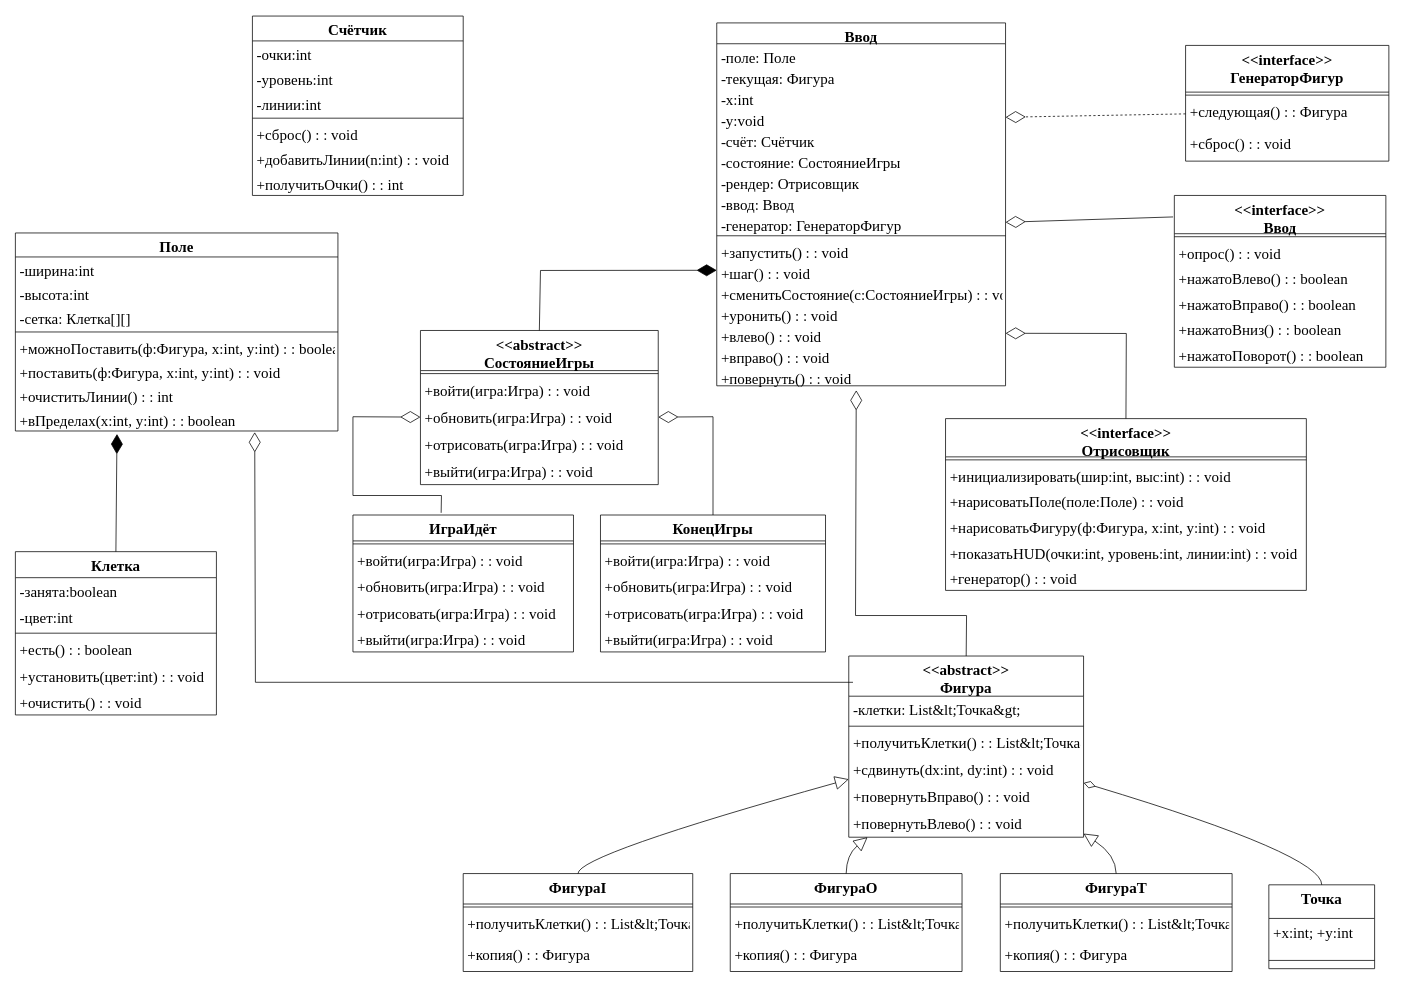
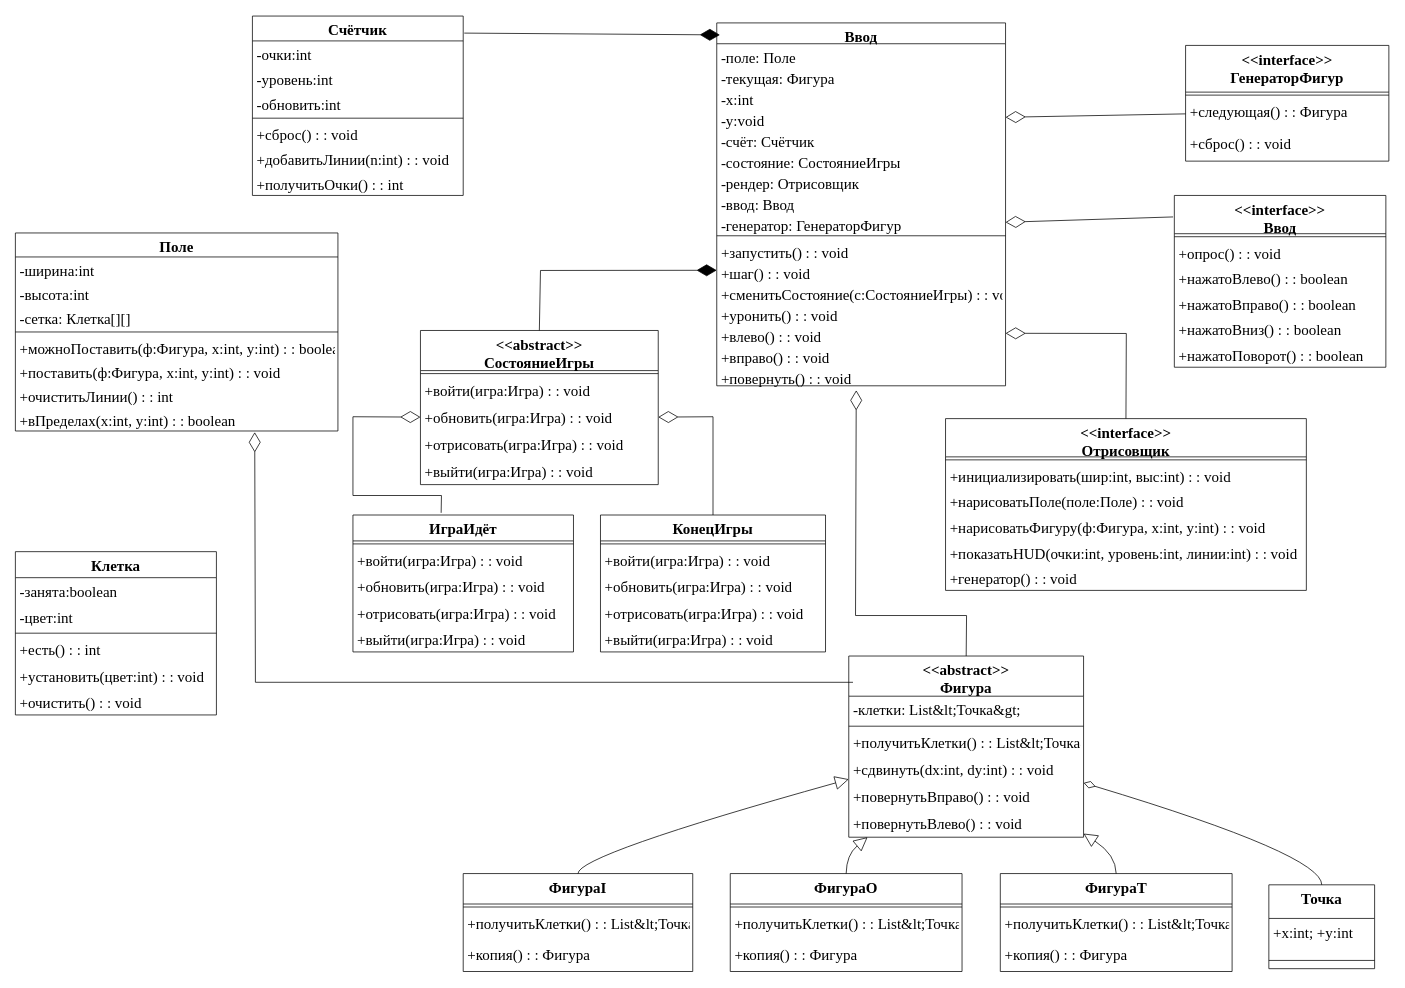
+ <mxCell id="110" value="" style="endArrow=diamondThin;endFill=1;endSize=24;html=1;rounded=0;exitX=1.005;exitY=0.095;exitDx=0;exitDy=0;exitPerimeter=0;entryX=0.011;entryY=0.033;entryDx=0;entryDy=0;entryPerimeter=0;" edge="1" parent="1" source="36" target="2"><mxGeometry width="160" relative="1" as="geometry"><mxPoint x="660" y="480" as="sourcePoint" /><mxPoint x="820" y="480" as="targetPoint" /></mxGeometry></mxCell>
- <mxCell id="39" value="-линии:int" style="text;strokeColor=none;fillColor=none;align=left;verticalAlign=top;spacingLeft=4;spacingRight=4;overflow=hidden;rotatable=0;points=[[0,0.5],[1,0.5]];portConstraint=eastwest;labelBorderColor=none;fontSize=20;fontFamily=Times New Roman;" vertex="1" parent="36"><mxGeometry y="99.143" width="281" height="33" as="geometry" /></mxCell>
+ <mxCell id="39" value="-обновить:int" style="text;strokeColor=none;fillColor=none;align=left;verticalAlign=top;spacingLeft=4;spacingRight=4;overflow=hidden;rotatable=0;points=[[0,0.5],[1,0.5]];portConstraint=eastwest;labelBorderColor=none;fontSize=20;fontFamily=Times New Roman;" vertex="1" parent="36"><mxGeometry y="99.143" width="281" height="33" as="geometry" /></mxCell>
- <mxCell id="106" value="" style="endArrow=diamondThin;endFill=0;endSize=24;html=1;rounded=0;exitX=0;exitY=0.5;exitDx=0;exitDy=0;entryX=1;entryY=0.5;entryDx=0;entryDy=0;dashed=1;" edge="1" parent="1" source="100" target="6"><mxGeometry width="160" relative="1" as="geometry"><mxPoint x="1270" y="430" as="sourcePoint" /><mxPoint x="1430" y="430" as="targetPoint" /></mxGeometry></mxCell>
+ <mxCell id="106" value="" style="endArrow=diamondThin;endFill=0;endSize=24;html=1;rounded=0;exitX=0;exitY=0.5;exitDx=0;exitDy=0;entryX=1;entryY=0.5;entryDx=0;entryDy=0;" edge="1" parent="1" source="100" target="6"><mxGeometry width="160" relative="1" as="geometry"><mxPoint x="1270" y="430" as="sourcePoint" /><mxPoint x="1430" y="430" as="targetPoint" /></mxGeometry></mxCell>
- <mxCell id="114" value="" style="endArrow=diamondThin;endFill=1;endSize=24;html=1;rounded=0;exitX=0.5;exitY=0;exitDx=0;exitDy=0;entryX=0.315;entryY=1.125;entryDx=0;entryDy=0;entryPerimeter=0;" edge="1" parent="1" source="29" target="28"><mxGeometry width="160" relative="1" as="geometry"><mxPoint x="130" y="640" as="sourcePoint" /><mxPoint x="290" y="640" as="targetPoint" /></mxGeometry></mxCell>
- <mxCell id="33" value="+есть() : : boolean" style="text;strokeColor=none;fillColor=none;align=left;verticalAlign=top;spacingLeft=4;spacingRight=4;overflow=hidden;rotatable=0;points=[[0,0.5],[1,0.5]];portConstraint=eastwest;labelBorderColor=none;fontSize=20;fontFamily=Times New Roman;" vertex="1" parent="29"><mxGeometry y="112.667" width="268" height="35" as="geometry" /></mxCell>
+ <mxCell id="33" value="+есть() : : int" style="text;strokeColor=none;fillColor=none;align=left;verticalAlign=top;spacingLeft=4;spacingRight=4;overflow=hidden;rotatable=0;points=[[0,0.5],[1,0.5]];portConstraint=eastwest;labelBorderColor=none;fontSize=20;fontFamily=Times New Roman;" vertex="1" parent="29"><mxGeometry y="112.667" width="268" height="35" as="geometry" /></mxCell>
